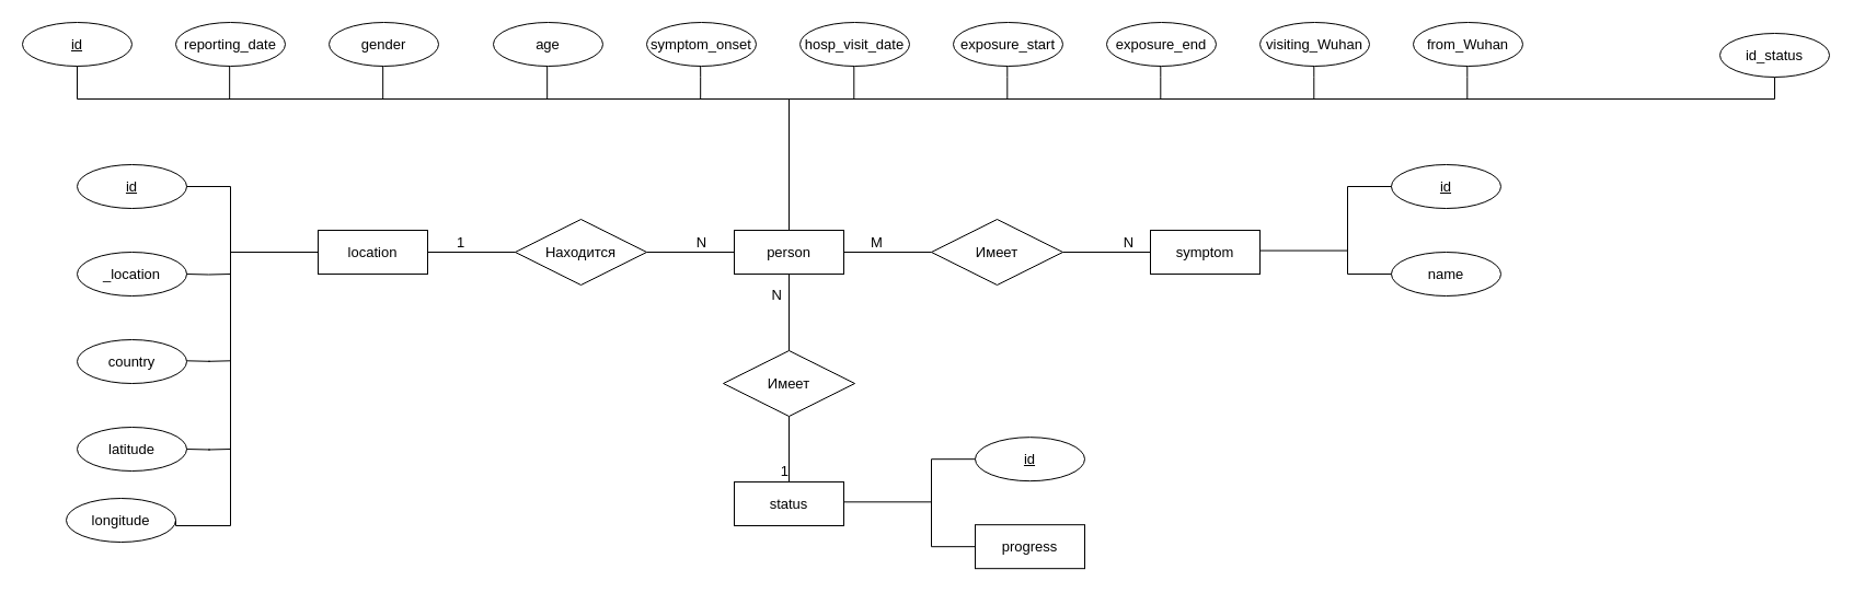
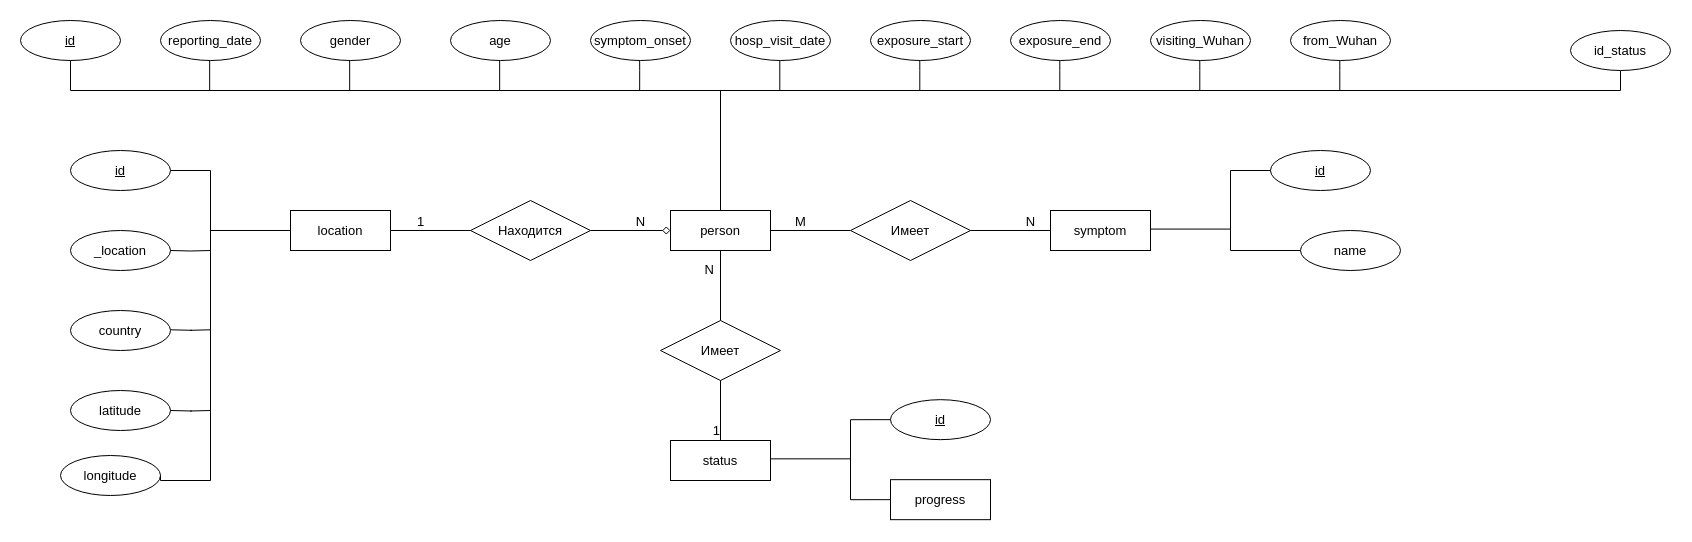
- <mxCell id="30" style="edgeStyle=orthogonalEdgeStyle;rounded=0;orthogonalLoop=1;jettySize=auto;html=1;exitX=1;exitY=0.5;exitDx=0;exitDy=0;fontFamily=Helvetica;fontSize=13;endArrow=none;endFill=0;entryX=0;entryY=0.5;entryDx=0;entryDy=0;" edge="1" parent="1" source="29" target="3"><mxGeometry relative="1" as="geometry"><mxPoint x="630" y="280" as="targetPoint" /><mxPoint x="630" y="400" as="sourcePoint" /></mxGeometry></mxCell>
+ <mxCell id="30" style="edgeStyle=orthogonalEdgeStyle;rounded=0;orthogonalLoop=1;jettySize=auto;html=1;exitX=1;exitY=0.5;exitDx=0;exitDy=0;fontFamily=Helvetica;fontSize=13;endArrow=diamond;endFill=0;entryX=0;entryY=0.5;entryDx=0;entryDy=0;" edge="1" parent="1" source="29" target="3"><mxGeometry relative="1" as="geometry"><mxPoint x="630" y="280" as="targetPoint" /><mxPoint x="630" y="400" as="sourcePoint" /></mxGeometry></mxCell>
- <mxCell id="46" value="name" style="ellipse;whiteSpace=wrap;html=1;align=center;fontFamily=Helvetica;fontSize=13;" vertex="1" parent="1"><mxGeometry x="1270" y="230" width="100" height="40" as="geometry" /></mxCell>
+ <mxCell id="46" value="name" style="ellipse;whiteSpace=wrap;html=1;align=center;fontFamily=Helvetica;fontSize=13;" vertex="1" parent="1"><mxGeometry x="1300" y="230" width="100" height="40" as="geometry" /></mxCell>
